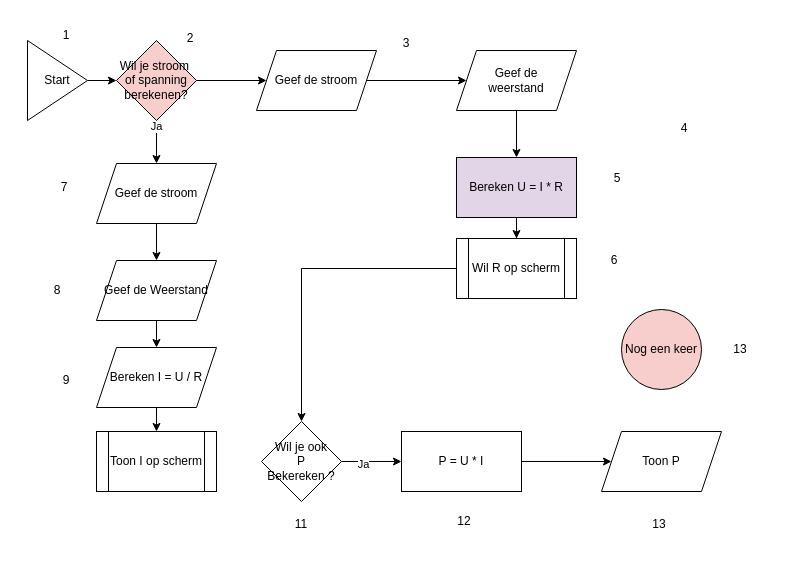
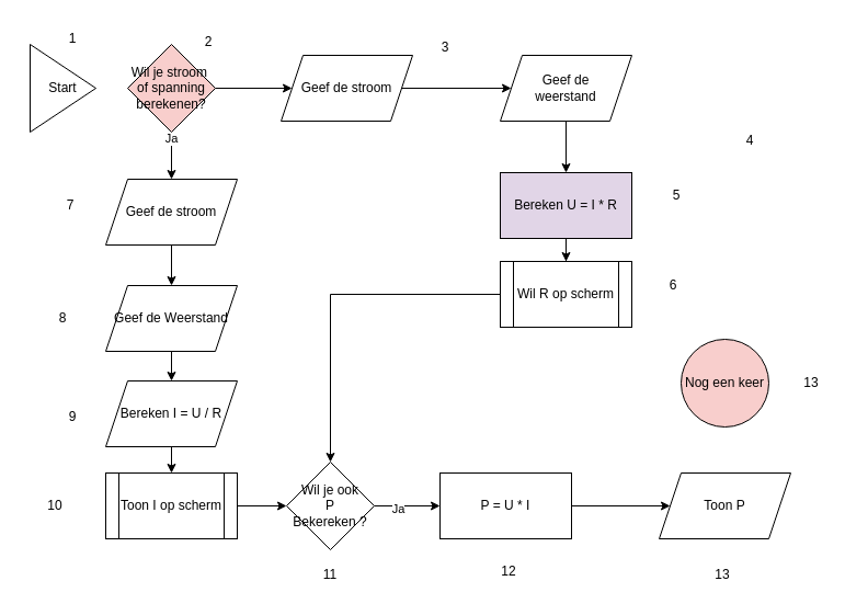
- <mxCell id="2" value="" style="edgeStyle=orthogonalEdgeStyle;rounded=0;orthogonalLoop=1;jettySize=auto;html=1;" edge="1" parent="1" source="3" target="7"><mxGeometry relative="1" as="geometry" /></mxCell>
+ <mxCell id="40" value="10" style="text;html=1;strokeColor=none;fillColor=none;align=center;verticalAlign=middle;whiteSpace=wrap;rounded=0;" vertex="1" parent="1"><mxGeometry x="20" y="446" width="60" height="30" as="geometry" /></mxCell>
+ <mxCell id="14" value="" style="edgeStyle=orthogonalEdgeStyle;rounded=0;orthogonalLoop=1;jettySize=auto;html=1;" edge="1" parent="1" source="15" target="26"><mxGeometry relative="1" as="geometry" /></mxCell>
